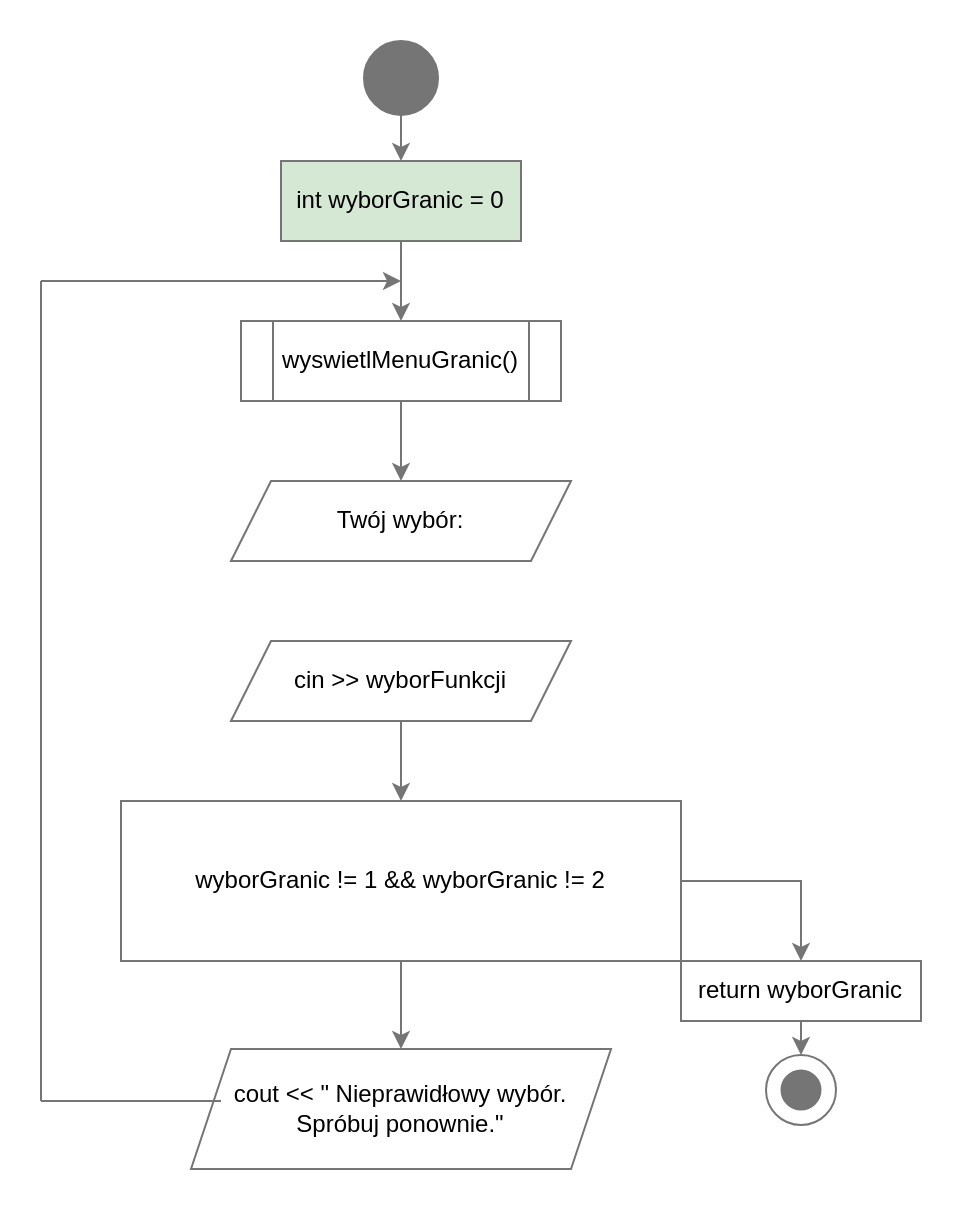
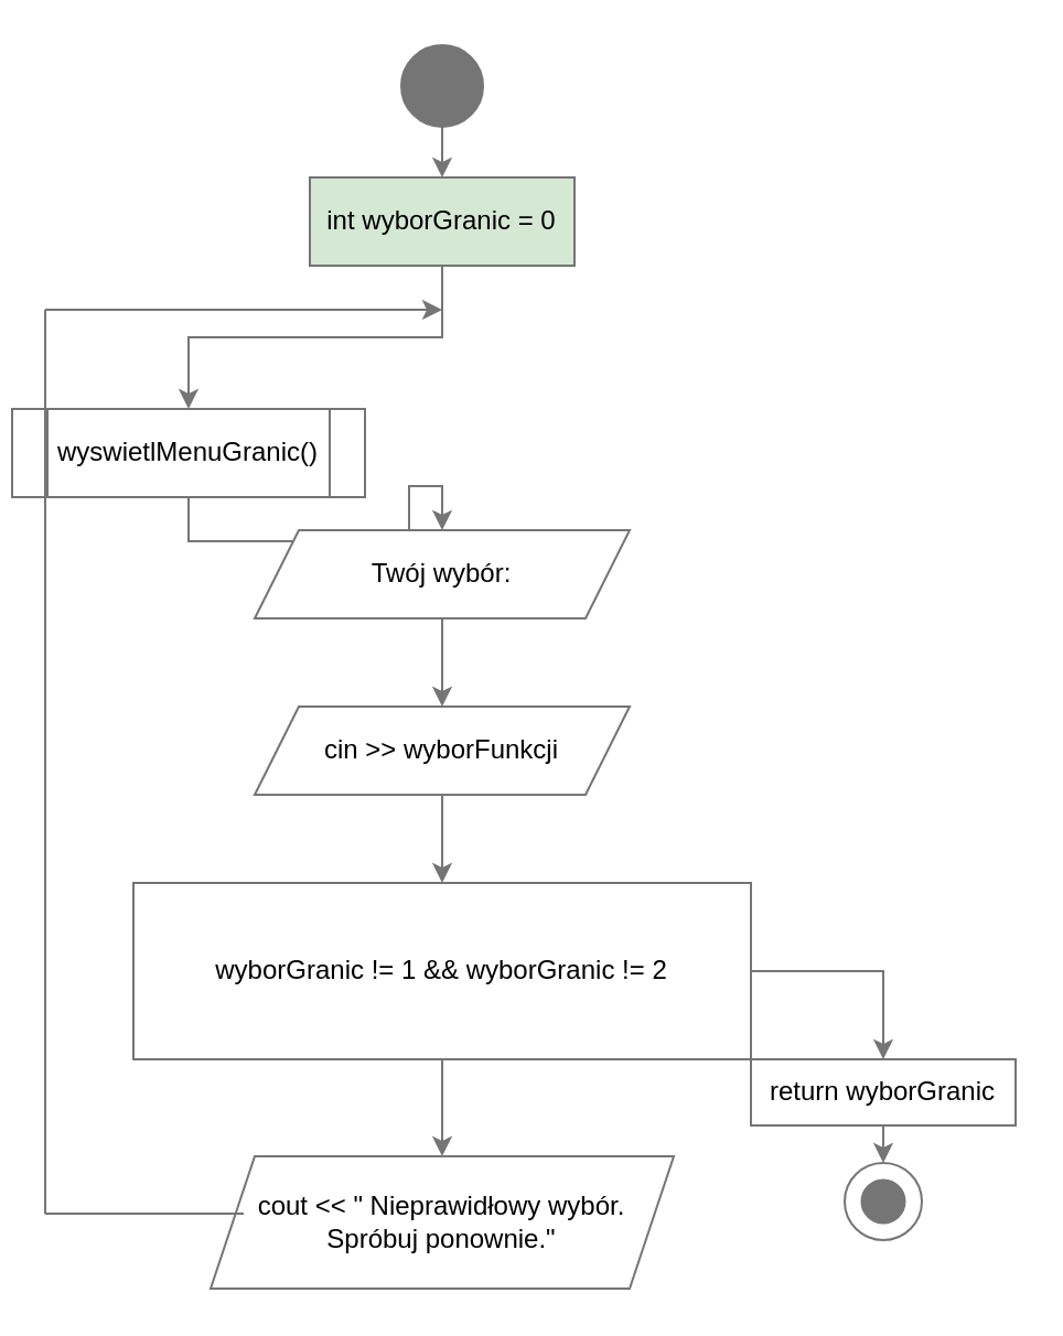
- <mxCell id="7" value="wyswietlMenuGranic()" style="shape=process;whiteSpace=wrap;html=1;backgroundOutline=1;strokeColor=#757575;" parent="1" vertex="1"><mxGeometry x="120" y="160" width="160" height="40" as="geometry" /></mxCell>
+ <mxCell id="7" value="wyswietlMenuGranic()" style="shape=process;whiteSpace=wrap;html=1;backgroundOutline=1;strokeColor=#757575;" parent="1" vertex="1"><mxGeometry x="5" y="185" width="160" height="40" as="geometry" /></mxCell>
+ <mxCell id="8" style="edgeStyle=orthogonalEdgeStyle;rounded=0;orthogonalLoop=1;jettySize=auto;html=1;exitX=0.5;exitY=1;exitDx=0;exitDy=0;entryX=0.5;entryY=0;entryDx=0;entryDy=0;strokeColor=#757575;" parent="1" source="9" target="11" edge="1"><mxGeometry relative="1" as="geometry" /></mxCell>
